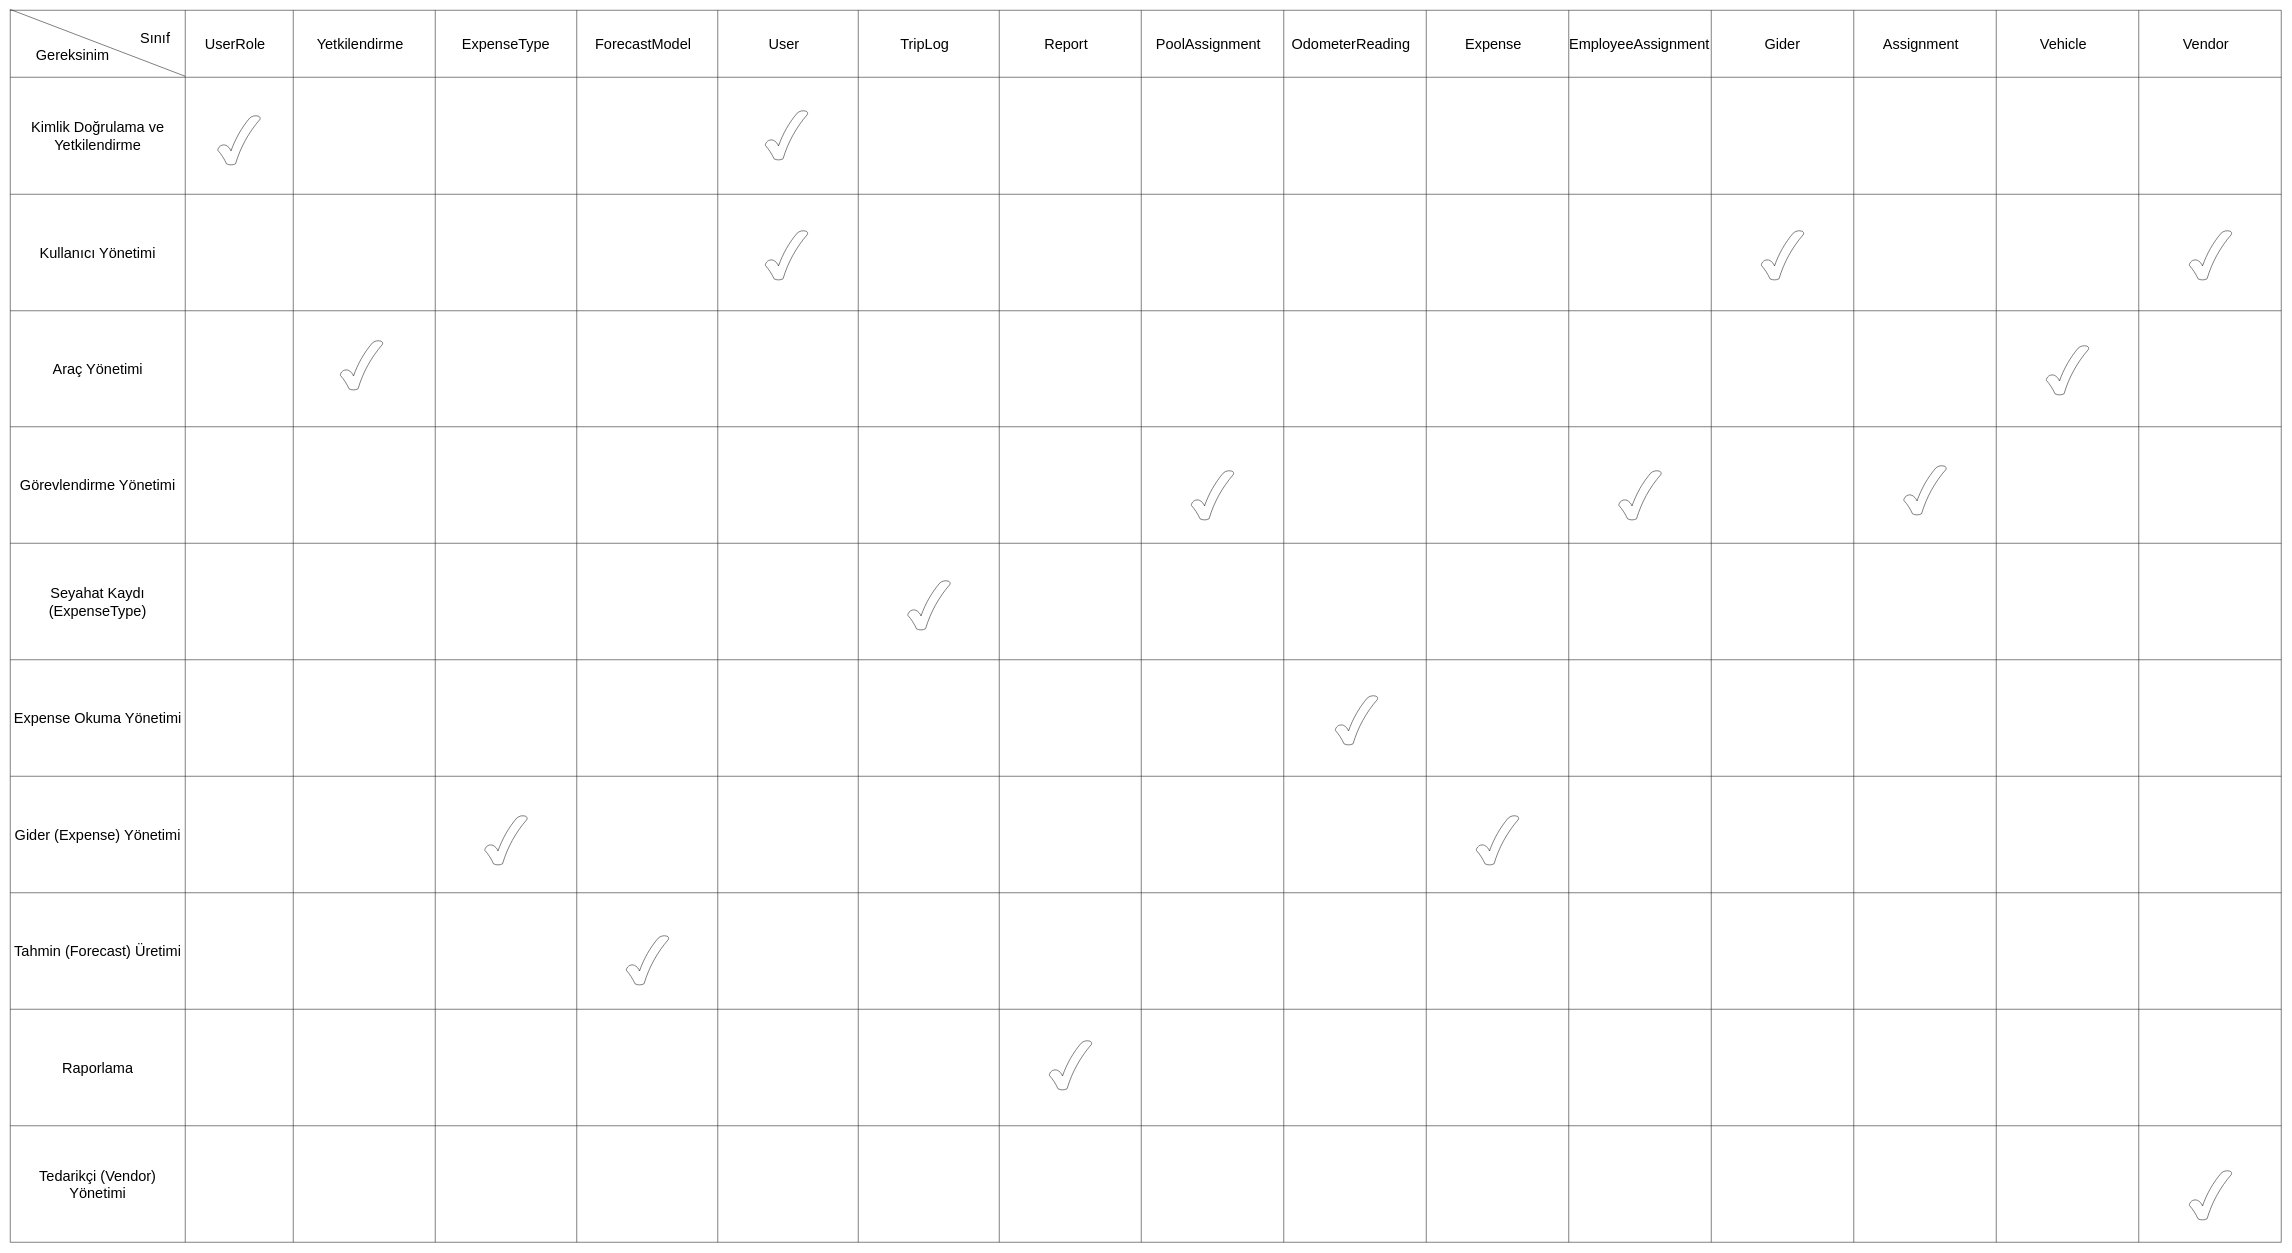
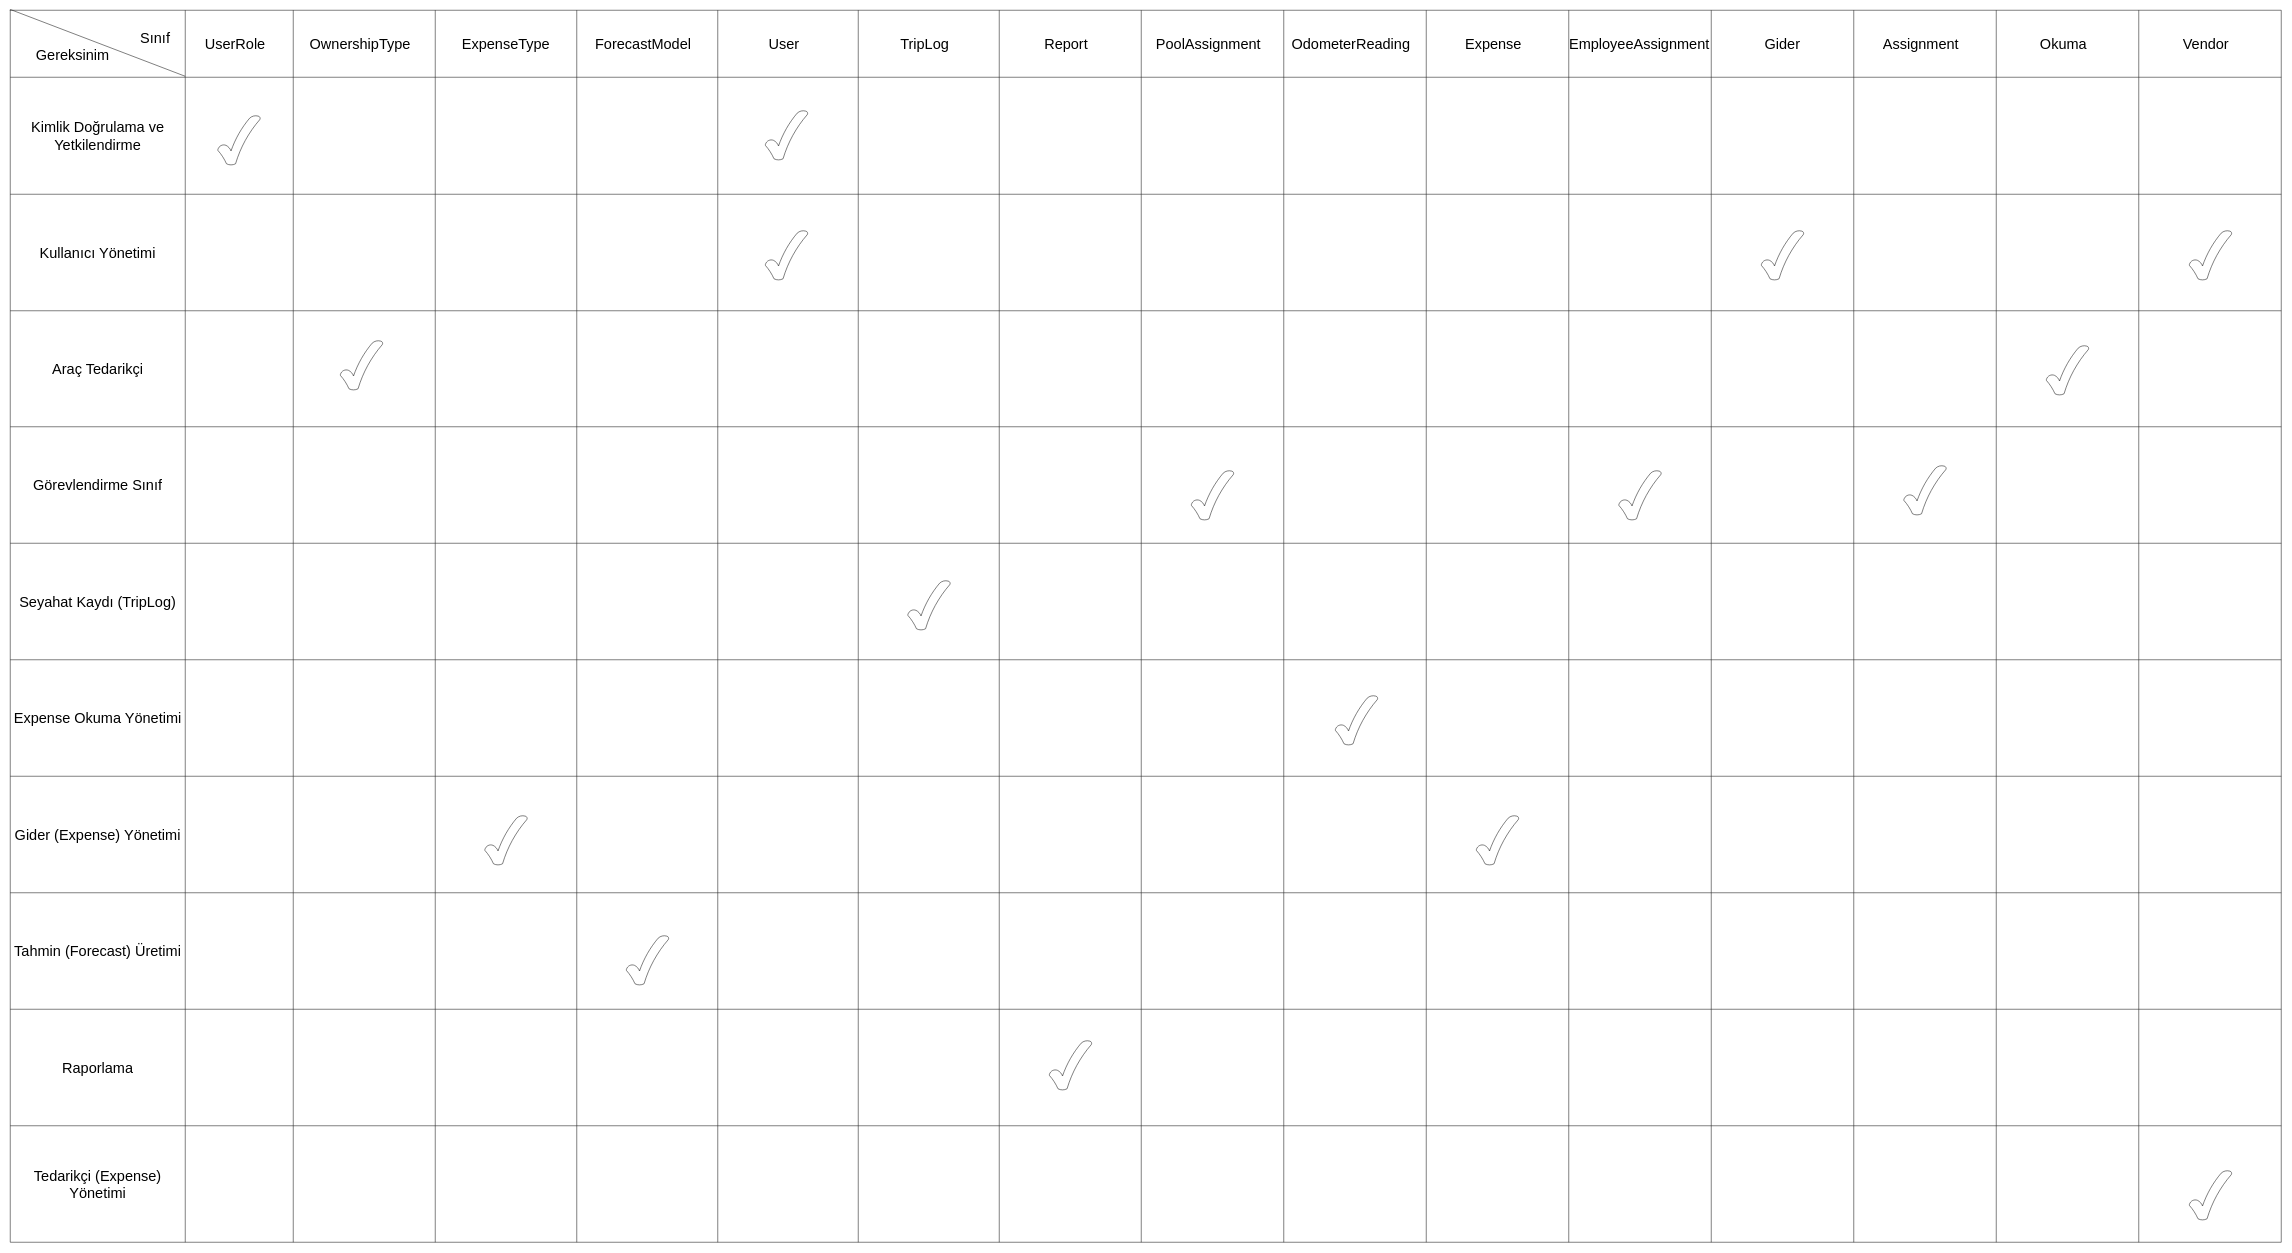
- <mxCell id="6" value="Yetkilendirme&amp;nbsp;&amp;nbsp;" style="shape=partialRectangle;html=1;whiteSpace=wrap;connectable=0;strokeColor=inherit;overflow=hidden;fillColor=none;top=0;left=0;bottom=0;right=0;pointerEvents=1;fontSize=29;" parent="3" vertex="1"><mxGeometry x="566" width="284" height="134" as="geometry"><mxRectangle width="284" height="134" as="alternateBounds" /></mxGeometry></mxCell>
+ <mxCell id="6" value="OwnershipType&amp;nbsp;&amp;nbsp;" style="shape=partialRectangle;html=1;whiteSpace=wrap;connectable=0;strokeColor=inherit;overflow=hidden;fillColor=none;top=0;left=0;bottom=0;right=0;pointerEvents=1;fontSize=29;" parent="3" vertex="1"><mxGeometry x="566" width="284" height="134" as="geometry"><mxRectangle width="284" height="134" as="alternateBounds" /></mxGeometry></mxCell>
- <mxCell id="18" value="Vehicle&amp;nbsp;&amp;nbsp;" style="shape=partialRectangle;html=1;whiteSpace=wrap;connectable=0;strokeColor=inherit;overflow=hidden;fillColor=none;top=0;left=0;bottom=0;right=0;pointerEvents=1;fontSize=29;" vertex="1" parent="3"><mxGeometry x="3972" width="285" height="134" as="geometry"><mxRectangle width="285" height="134" as="alternateBounds" /></mxGeometry></mxCell>
+ <mxCell id="18" value="Okuma&amp;nbsp;&amp;nbsp;" style="shape=partialRectangle;html=1;whiteSpace=wrap;connectable=0;strokeColor=inherit;overflow=hidden;fillColor=none;top=0;left=0;bottom=0;right=0;pointerEvents=1;fontSize=29;" vertex="1" parent="3"><mxGeometry x="3972" width="285" height="134" as="geometry"><mxRectangle width="285" height="134" as="alternateBounds" /></mxGeometry></mxCell>
- <mxCell id="55" value="Araç Yönetimi" style="shape=partialRectangle;html=1;whiteSpace=wrap;connectable=0;strokeColor=inherit;overflow=hidden;fillColor=none;top=0;left=0;bottom=0;right=0;pointerEvents=1;fontSize=29;" vertex="1" parent="54"><mxGeometry width="350" height="232" as="geometry"><mxRectangle width="350" height="232" as="alternateBounds" /></mxGeometry></mxCell>
+ <mxCell id="55" value="Araç Tedarikçi" style="shape=partialRectangle;html=1;whiteSpace=wrap;connectable=0;strokeColor=inherit;overflow=hidden;fillColor=none;top=0;left=0;bottom=0;right=0;pointerEvents=1;fontSize=29;" vertex="1" parent="54"><mxGeometry width="350" height="232" as="geometry"><mxRectangle width="350" height="232" as="alternateBounds" /></mxGeometry></mxCell>
- <mxCell id="72" value="Görevlendirme Yönetimi" style="shape=partialRectangle;html=1;whiteSpace=wrap;connectable=0;strokeColor=inherit;overflow=hidden;fillColor=none;top=0;left=0;bottom=0;right=0;pointerEvents=1;fontSize=29;" vertex="1" parent="71"><mxGeometry width="350" height="233" as="geometry"><mxRectangle width="350" height="233" as="alternateBounds" /></mxGeometry></mxCell>
+ <mxCell id="72" value="Görevlendirme Sınıf" style="shape=partialRectangle;html=1;whiteSpace=wrap;connectable=0;strokeColor=inherit;overflow=hidden;fillColor=none;top=0;left=0;bottom=0;right=0;pointerEvents=1;fontSize=29;" vertex="1" parent="71"><mxGeometry width="350" height="233" as="geometry"><mxRectangle width="350" height="233" as="alternateBounds" /></mxGeometry></mxCell>
- <mxCell id="89" value="Seyahat Kaydı (ExpenseType)" style="shape=partialRectangle;html=1;whiteSpace=wrap;connectable=0;strokeColor=inherit;overflow=hidden;fillColor=none;top=0;left=0;bottom=0;right=0;pointerEvents=1;fontSize=29;" vertex="1" parent="88"><mxGeometry width="350" height="233" as="geometry"><mxRectangle width="350" height="233" as="alternateBounds" /></mxGeometry></mxCell>
+ <mxCell id="89" value="Seyahat Kaydı (TripLog)" style="shape=partialRectangle;html=1;whiteSpace=wrap;connectable=0;strokeColor=inherit;overflow=hidden;fillColor=none;top=0;left=0;bottom=0;right=0;pointerEvents=1;fontSize=29;" vertex="1" parent="88"><mxGeometry width="350" height="233" as="geometry"><mxRectangle width="350" height="233" as="alternateBounds" /></mxGeometry></mxCell>
- <mxCell id="174" value="Tedarikçi (Vendor) Yönetimi" style="shape=partialRectangle;html=1;whiteSpace=wrap;connectable=0;strokeColor=inherit;overflow=hidden;fillColor=none;top=0;left=0;bottom=0;right=0;pointerEvents=1;fontSize=29;" vertex="1" parent="173"><mxGeometry width="350" height="233" as="geometry"><mxRectangle width="350" height="233" as="alternateBounds" /></mxGeometry></mxCell>
+ <mxCell id="174" value="Tedarikçi (Expense) Yönetimi" style="shape=partialRectangle;html=1;whiteSpace=wrap;connectable=0;strokeColor=inherit;overflow=hidden;fillColor=none;top=0;left=0;bottom=0;right=0;pointerEvents=1;fontSize=29;" vertex="1" parent="173"><mxGeometry width="350" height="233" as="geometry"><mxRectangle width="350" height="233" as="alternateBounds" /></mxGeometry></mxCell>
